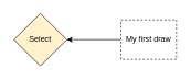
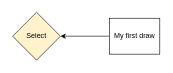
- <mxCell id="3" value="My first draw" style="rounded=0;whiteSpace=wrap;html=1;dashed=1;" vertex="1" parent="1"><mxGeometry x="182" y="30" width="84" height="60" as="geometry" /></mxCell>
+ <mxCell id="3" value="My first draw" style="rounded=0;whiteSpace=wrap;html=1;" vertex="1" parent="1"><mxGeometry x="182" y="30" width="84" height="60" as="geometry" /></mxCell>
